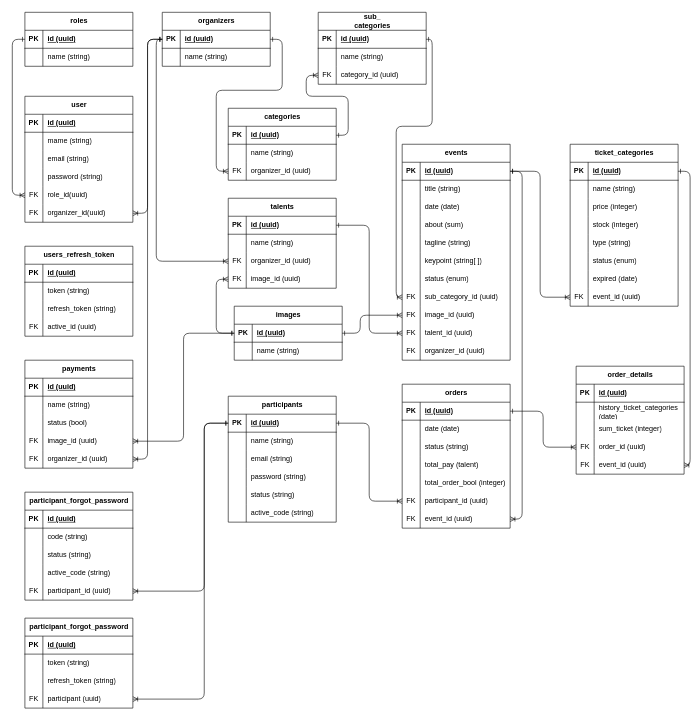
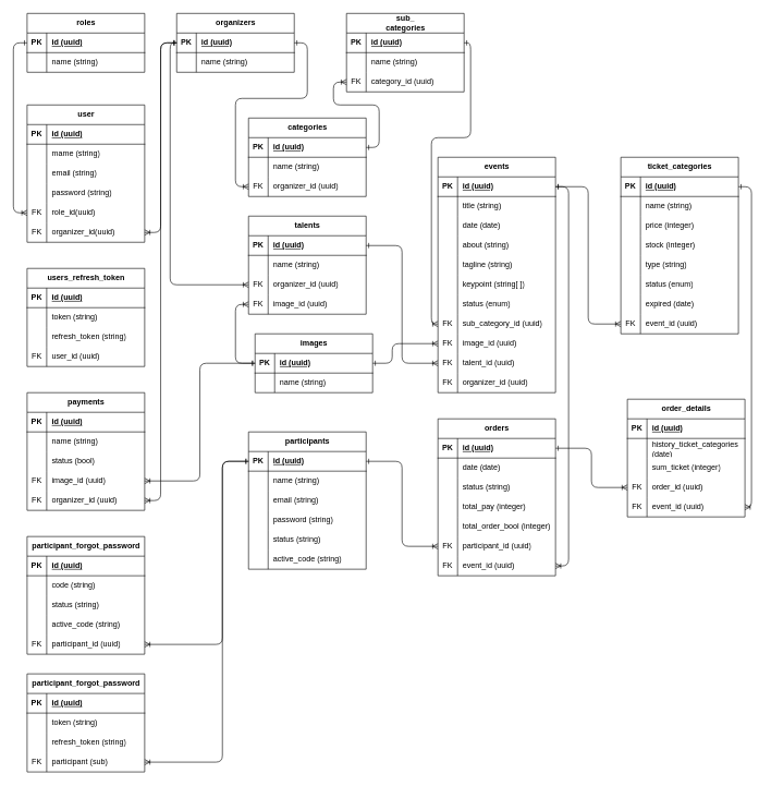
- <mxCell id="174" value="about (sum)" style="shape=partialRectangle;connectable=0;fillColor=none;top=0;left=0;bottom=0;right=0;align=left;spacingLeft=6;overflow=hidden;whiteSpace=wrap;html=1;" parent="172" vertex="1"><mxGeometry x="30" width="150" height="30" as="geometry"><mxRectangle width="150" height="30" as="alternateBounds" /></mxGeometry></mxCell>
+ <mxCell id="174" value="about (string)" style="shape=partialRectangle;connectable=0;fillColor=none;top=0;left=0;bottom=0;right=0;align=left;spacingLeft=6;overflow=hidden;whiteSpace=wrap;html=1;" parent="172" vertex="1"><mxGeometry x="30" width="150" height="30" as="geometry"><mxRectangle width="150" height="30" as="alternateBounds" /></mxGeometry></mxCell>
- <mxCell id="48" value="active_id (uuid)" style="shape=partialRectangle;connectable=0;fillColor=none;top=0;left=0;bottom=0;right=0;align=left;spacingLeft=6;overflow=hidden;whiteSpace=wrap;html=1;" parent="46" vertex="1"><mxGeometry x="30" width="150" height="30" as="geometry"><mxRectangle width="150" height="30" as="alternateBounds" /></mxGeometry></mxCell>
+ <mxCell id="48" value="user_id (uuid)" style="shape=partialRectangle;connectable=0;fillColor=none;top=0;left=0;bottom=0;right=0;align=left;spacingLeft=6;overflow=hidden;whiteSpace=wrap;html=1;" parent="46" vertex="1"><mxGeometry x="30" width="150" height="30" as="geometry"><mxRectangle width="150" height="30" as="alternateBounds" /></mxGeometry></mxCell>
- <mxCell id="211" value="total_pay (talent)" style="shape=partialRectangle;connectable=0;fillColor=none;top=0;left=0;bottom=0;right=0;align=left;spacingLeft=6;overflow=hidden;whiteSpace=wrap;html=1;" parent="209" vertex="1"><mxGeometry x="30" width="150" height="30" as="geometry"><mxRectangle width="150" height="30" as="alternateBounds" /></mxGeometry></mxCell>
+ <mxCell id="211" value="total_pay (integer)" style="shape=partialRectangle;connectable=0;fillColor=none;top=0;left=0;bottom=0;right=0;align=left;spacingLeft=6;overflow=hidden;whiteSpace=wrap;html=1;" parent="209" vertex="1"><mxGeometry x="30" width="150" height="30" as="geometry"><mxRectangle width="150" height="30" as="alternateBounds" /></mxGeometry></mxCell>
- <mxCell id="160" value="participant (uuid)" style="shape=partialRectangle;connectable=0;fillColor=none;top=0;left=0;bottom=0;right=0;align=left;spacingLeft=6;overflow=hidden;whiteSpace=wrap;html=1;" parent="158" vertex="1"><mxGeometry x="30" width="150" height="30" as="geometry"><mxRectangle width="150" height="30" as="alternateBounds" /></mxGeometry></mxCell>
+ <mxCell id="160" value="participant (sub)" style="shape=partialRectangle;connectable=0;fillColor=none;top=0;left=0;bottom=0;right=0;align=left;spacingLeft=6;overflow=hidden;whiteSpace=wrap;html=1;" parent="158" vertex="1"><mxGeometry x="30" width="150" height="30" as="geometry"><mxRectangle width="150" height="30" as="alternateBounds" /></mxGeometry></mxCell>
